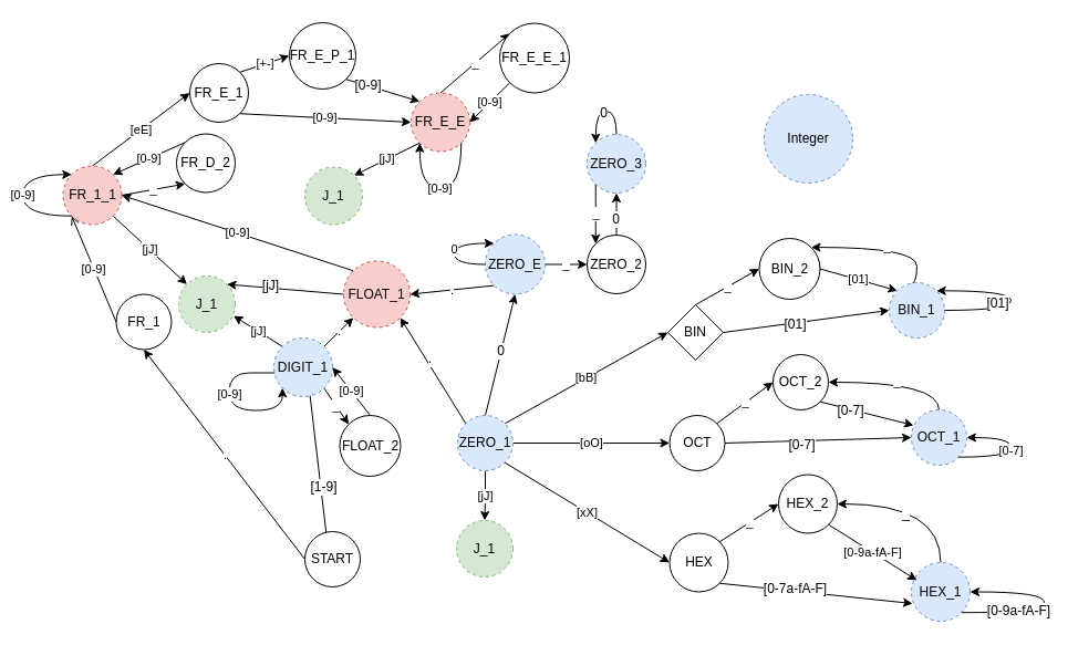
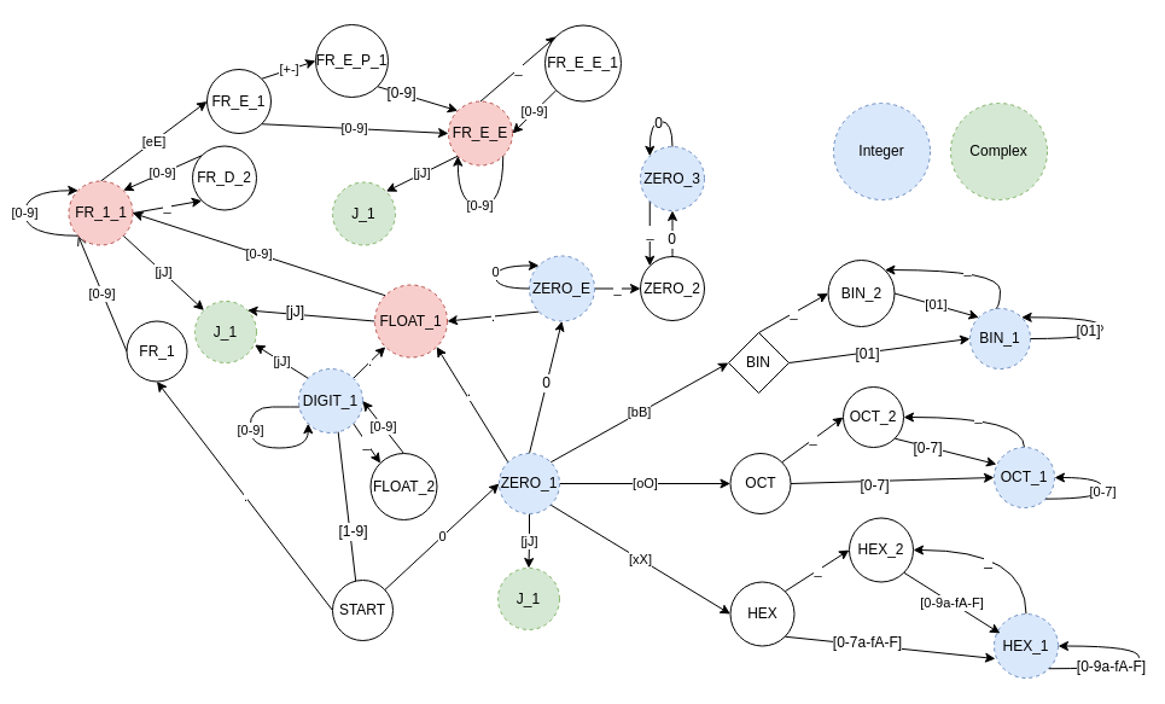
+ <mxCell id="82" value="Complex" style="ellipse;whiteSpace=wrap;html=1;aspect=fixed;dashed=1;strokeColor=#82b366;fillColor=#d5e8d4;" parent="1" vertex="1"><mxGeometry x="787" y="85" width="80" height="80" as="geometry" /></mxCell>
+ <mxCell id="2" value="0" style="rounded=0;orthogonalLoop=1;jettySize=auto;html=1;entryX=0;entryY=0.5;entryDx=0;entryDy=0;" parent="1" source="6" target="16" edge="1"><mxGeometry relative="1" as="geometry" /></mxCell>
